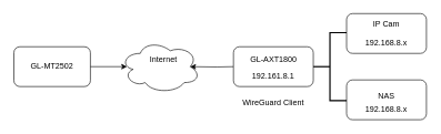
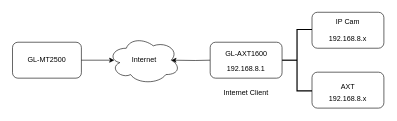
- <mxCell id="5" value="Internet" style="text;html=1;strokeColor=none;fillColor=none;align=center;verticalAlign=middle;whiteSpace=wrap;rounded=0;" parent="3" vertex="1"><mxGeometry x="35" y="15" width="60" height="30" as="geometry" /></mxCell>
+ <mxCell id="5" value="Internet" style="text;html=1;strokeColor=none;fillColor=none;align=center;verticalAlign=middle;whiteSpace=wrap;rounded=0;" parent="3" vertex="1"><mxGeometry x="30" y="25" width="60" height="30" as="geometry" /></mxCell>
- <mxCell id="18" value="GL-AXT1800" style="text;html=1;strokeColor=none;fillColor=none;align=center;verticalAlign=middle;whiteSpace=wrap;rounded=0;" parent="16" vertex="1"><mxGeometry x="18.75" width="82.5" height="40" as="geometry" /></mxCell>
+ <mxCell id="18" value="GL-AXT1600" style="text;html=1;strokeColor=none;fillColor=none;align=center;verticalAlign=middle;whiteSpace=wrap;rounded=0;" parent="16" vertex="1"><mxGeometry x="18.75" width="82.5" height="40" as="geometry" /></mxCell>
- <mxCell id="23" value="GL-MT2502" style="text;html=1;strokeColor=none;fillColor=none;align=center;verticalAlign=middle;whiteSpace=wrap;rounded=0;" parent="21" vertex="1"><mxGeometry width="115" height="60" as="geometry" /></mxCell>
+ <mxCell id="23" value="GL-MT2500" style="text;html=1;strokeColor=none;fillColor=none;align=center;verticalAlign=middle;whiteSpace=wrap;rounded=0;" parent="21" vertex="1"><mxGeometry width="115" height="60" as="geometry" /></mxCell>
- <mxCell id="19" value="192.161.8.1" style="text;html=1;strokeColor=none;fillColor=none;align=center;verticalAlign=middle;whiteSpace=wrap;rounded=0;" parent="16" vertex="1"><mxGeometry x="30" y="30" width="60" height="30" as="geometry" /></mxCell>
+ <mxCell id="19" value="192.168.8.1" style="text;html=1;strokeColor=none;fillColor=none;align=center;verticalAlign=middle;whiteSpace=wrap;rounded=0;" parent="16" vertex="1"><mxGeometry x="30" y="30" width="60" height="30" as="geometry" /></mxCell>
- <mxCell id="10" value="NAS" style="text;html=1;strokeColor=none;fillColor=none;align=center;verticalAlign=middle;whiteSpace=wrap;rounded=0;" parent="7" vertex="1"><mxGeometry x="30" y="10" width="60" height="30" as="geometry" /></mxCell>
+ <mxCell id="10" value="AXT" style="text;html=1;strokeColor=none;fillColor=none;align=center;verticalAlign=middle;whiteSpace=wrap;rounded=0;" parent="7" vertex="1"><mxGeometry x="30" y="10" width="60" height="30" as="geometry" /></mxCell>
- <mxCell id="20" value="WireGuard Client" style="text;html=1;strokeColor=none;fillColor=none;align=center;verticalAlign=middle;whiteSpace=wrap;rounded=0;" vertex="1" parent="16"><mxGeometry y="70" width="120" height="30" as="geometry" /></mxCell>
+ <mxCell id="20" value="Internet Client" style="text;html=1;strokeColor=none;fillColor=none;align=center;verticalAlign=middle;whiteSpace=wrap;rounded=0;" vertex="1" parent="16"><mxGeometry y="70" width="120" height="30" as="geometry" /></mxCell>
